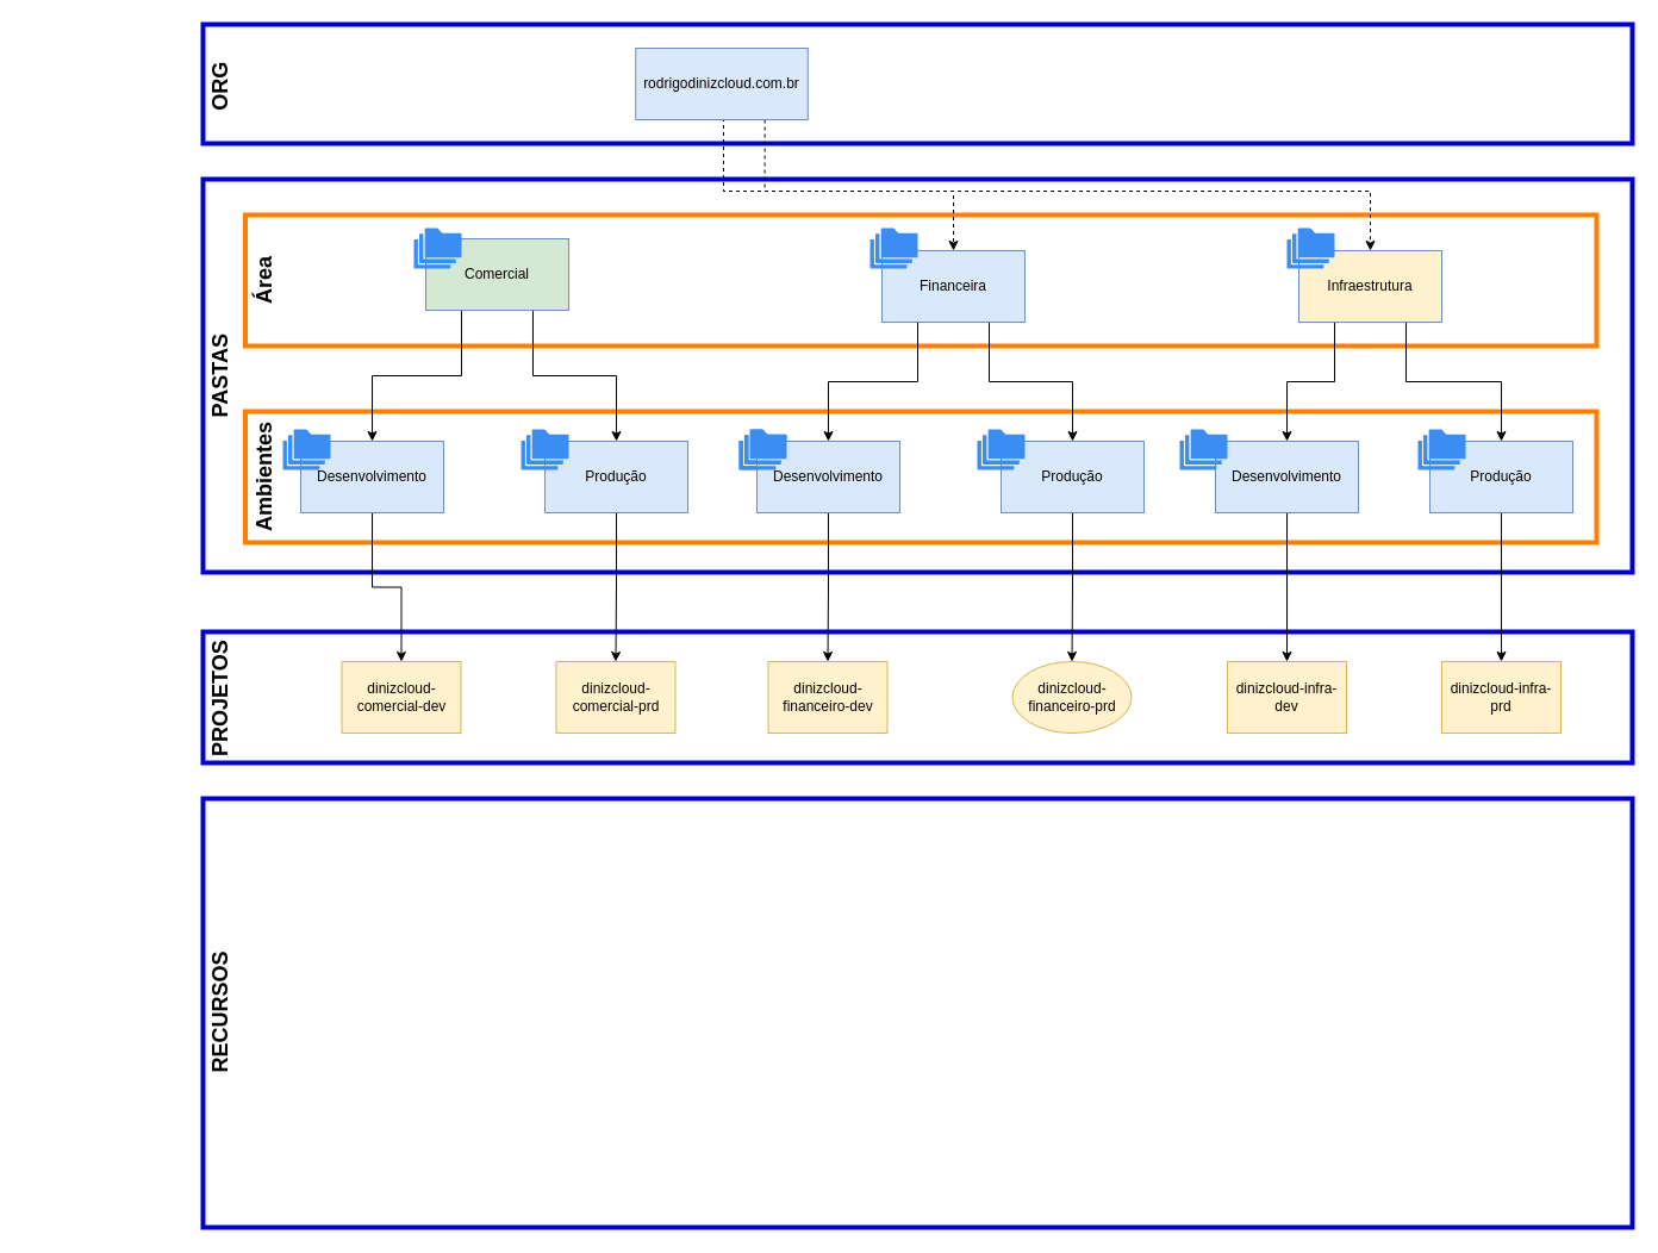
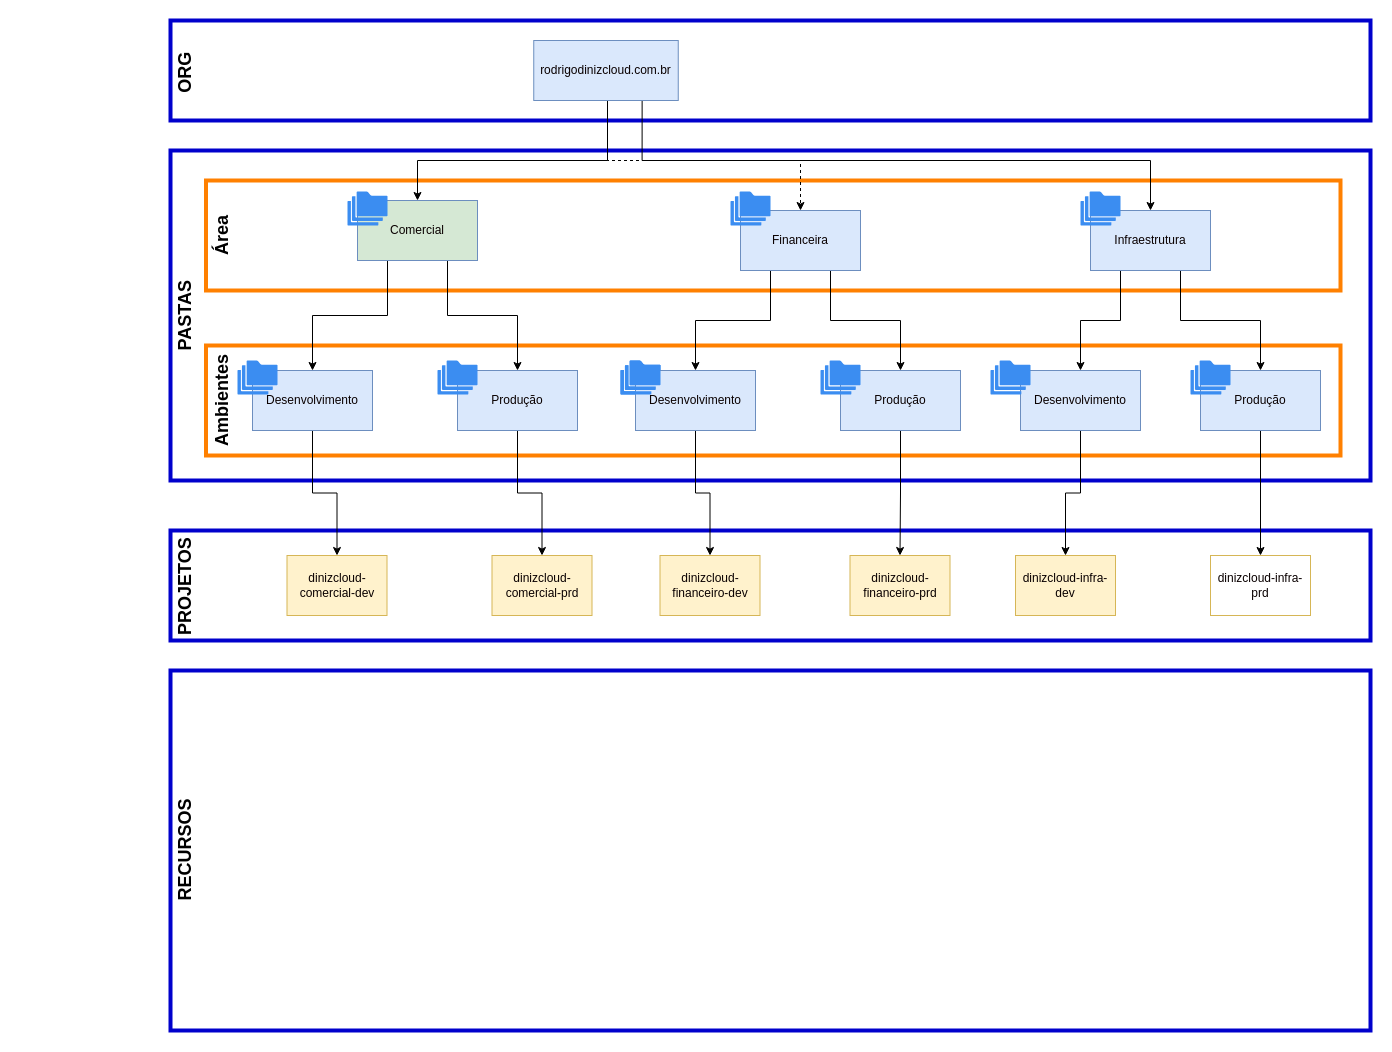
+ <mxCell id="7" value="" style="edgeStyle=orthogonalEdgeStyle;rounded=0;orthogonalLoop=1;jettySize=auto;html=1;fontColor=#0a0000;" parent="1" source="10" target="13" edge="1"><mxGeometry relative="1" as="geometry"><Array as="points"><mxPoint x="607" y="160" /><mxPoint x="417" y="160" /></Array></mxGeometry></mxCell>
- <mxCell id="9" style="edgeStyle=orthogonalEdgeStyle;rounded=0;orthogonalLoop=1;jettySize=auto;html=1;exitX=0.75;exitY=1;exitDx=0;exitDy=0;fontSize=11;fontColor=#0a0000;dashed=1;" parent="1" source="10" target="43" edge="1"><mxGeometry relative="1" as="geometry"><Array as="points"><mxPoint x="642" y="160" /><mxPoint x="1150" y="160" /></Array></mxGeometry></mxCell>
+ <mxCell id="9" style="edgeStyle=orthogonalEdgeStyle;rounded=0;orthogonalLoop=1;jettySize=auto;html=1;exitX=0.75;exitY=1;exitDx=0;exitDy=0;fontSize=11;fontColor=#0a0000;" parent="1" source="10" target="43" edge="1"><mxGeometry relative="1" as="geometry"><Array as="points"><mxPoint x="642" y="160" /><mxPoint x="1150" y="160" /></Array></mxGeometry></mxCell>
- <mxCell id="43" value="Infraestrutura" style="whiteSpace=wrap;html=1;fillColor=#fff2cc;strokeColor=#6c8ebf;rounded=0;fontColor=#0a0000;" parent="1" vertex="1"><mxGeometry x="1090" y="210" width="120" height="60" as="geometry" /></mxCell>
+ <mxCell id="43" value="Infraestrutura" style="whiteSpace=wrap;html=1;fillColor=#dae8fc;strokeColor=#6c8ebf;rounded=0;fontColor=#0a0000;" parent="1" vertex="1"><mxGeometry x="1090" y="210" width="120" height="60" as="geometry" /></mxCell>
- <mxCell id="35" value="dinizcloud-comercial-prd" style="whiteSpace=wrap;html=1;fillColor=#fff2cc;strokeColor=#d6b656;rounded=0;fontColor=#0a0000;" parent="1" vertex="1"><mxGeometry x="466.5" y="555" width="100" height="60" as="geometry" /></mxCell>
+ <mxCell id="35" value="dinizcloud-comercial-prd" style="whiteSpace=wrap;html=1;fillColor=#fff2cc;strokeColor=#d6b656;rounded=0;fontColor=#0a0000;" parent="1" vertex="1"><mxGeometry x="491.5" y="555" width="100" height="60" as="geometry" /></mxCell>
- <mxCell id="36" value="dinizcloud-financeiro-dev" style="whiteSpace=wrap;html=1;fillColor=#fff2cc;strokeColor=#d6b656;rounded=0;fontColor=#0a0000;" parent="1" vertex="1"><mxGeometry x="644.5" y="555" width="100" height="60" as="geometry" /></mxCell>
+ <mxCell id="36" value="dinizcloud-financeiro-dev" style="whiteSpace=wrap;html=1;fillColor=#fff2cc;strokeColor=#d6b656;rounded=0;fontColor=#0a0000;" parent="1" vertex="1"><mxGeometry x="659.5" y="555" width="100" height="60" as="geometry" /></mxCell>
- <mxCell id="37" value="dinizcloud-financeiro-prd" style="ellipse;whiteSpace=wrap;html=1;fillColor=#fff2cc;strokeColor=#d6b656;fontColor=#0a0000;" parent="1" vertex="1"><mxGeometry x="849.5" y="555" width="100" height="60" as="geometry" /></mxCell>
+ <mxCell id="37" value="dinizcloud-financeiro-prd" style="whiteSpace=wrap;html=1;fillColor=#fff2cc;strokeColor=#d6b656;rounded=0;fontColor=#0a0000;" parent="1" vertex="1"><mxGeometry x="849.5" y="555" width="100" height="60" as="geometry" /></mxCell>
- <mxCell id="53" value="dinizcloud-infra-dev" style="whiteSpace=wrap;html=1;fillColor=#fff2cc;strokeColor=#d6b656;rounded=0;fontColor=#0a0000;" parent="1" vertex="1"><mxGeometry x="1030" y="555" width="100" height="60" as="geometry" /></mxCell>
+ <mxCell id="53" value="dinizcloud-infra-dev" style="whiteSpace=wrap;html=1;fillColor=#fff2cc;strokeColor=#d6b656;rounded=0;fontColor=#0a0000;" parent="1" vertex="1"><mxGeometry x="1015" y="555" width="100" height="60" as="geometry" /></mxCell>
- <mxCell id="54" value="dinizcloud-infra-prd" style="whiteSpace=wrap;html=1;fillColor=#fff2cc;strokeColor=#d6b656;rounded=0;fontColor=#0a0000;" parent="1" vertex="1"><mxGeometry x="1210" y="555" width="100" height="60" as="geometry" /></mxCell>
+ <mxCell id="54" value="dinizcloud-infra-prd" style="whiteSpace=wrap;html=1;fillColor=#ffffff;strokeColor=#d6b656;rounded=0;fontColor=#0a0000;" parent="1" vertex="1"><mxGeometry x="1210" y="555" width="100" height="60" as="geometry" /></mxCell>
